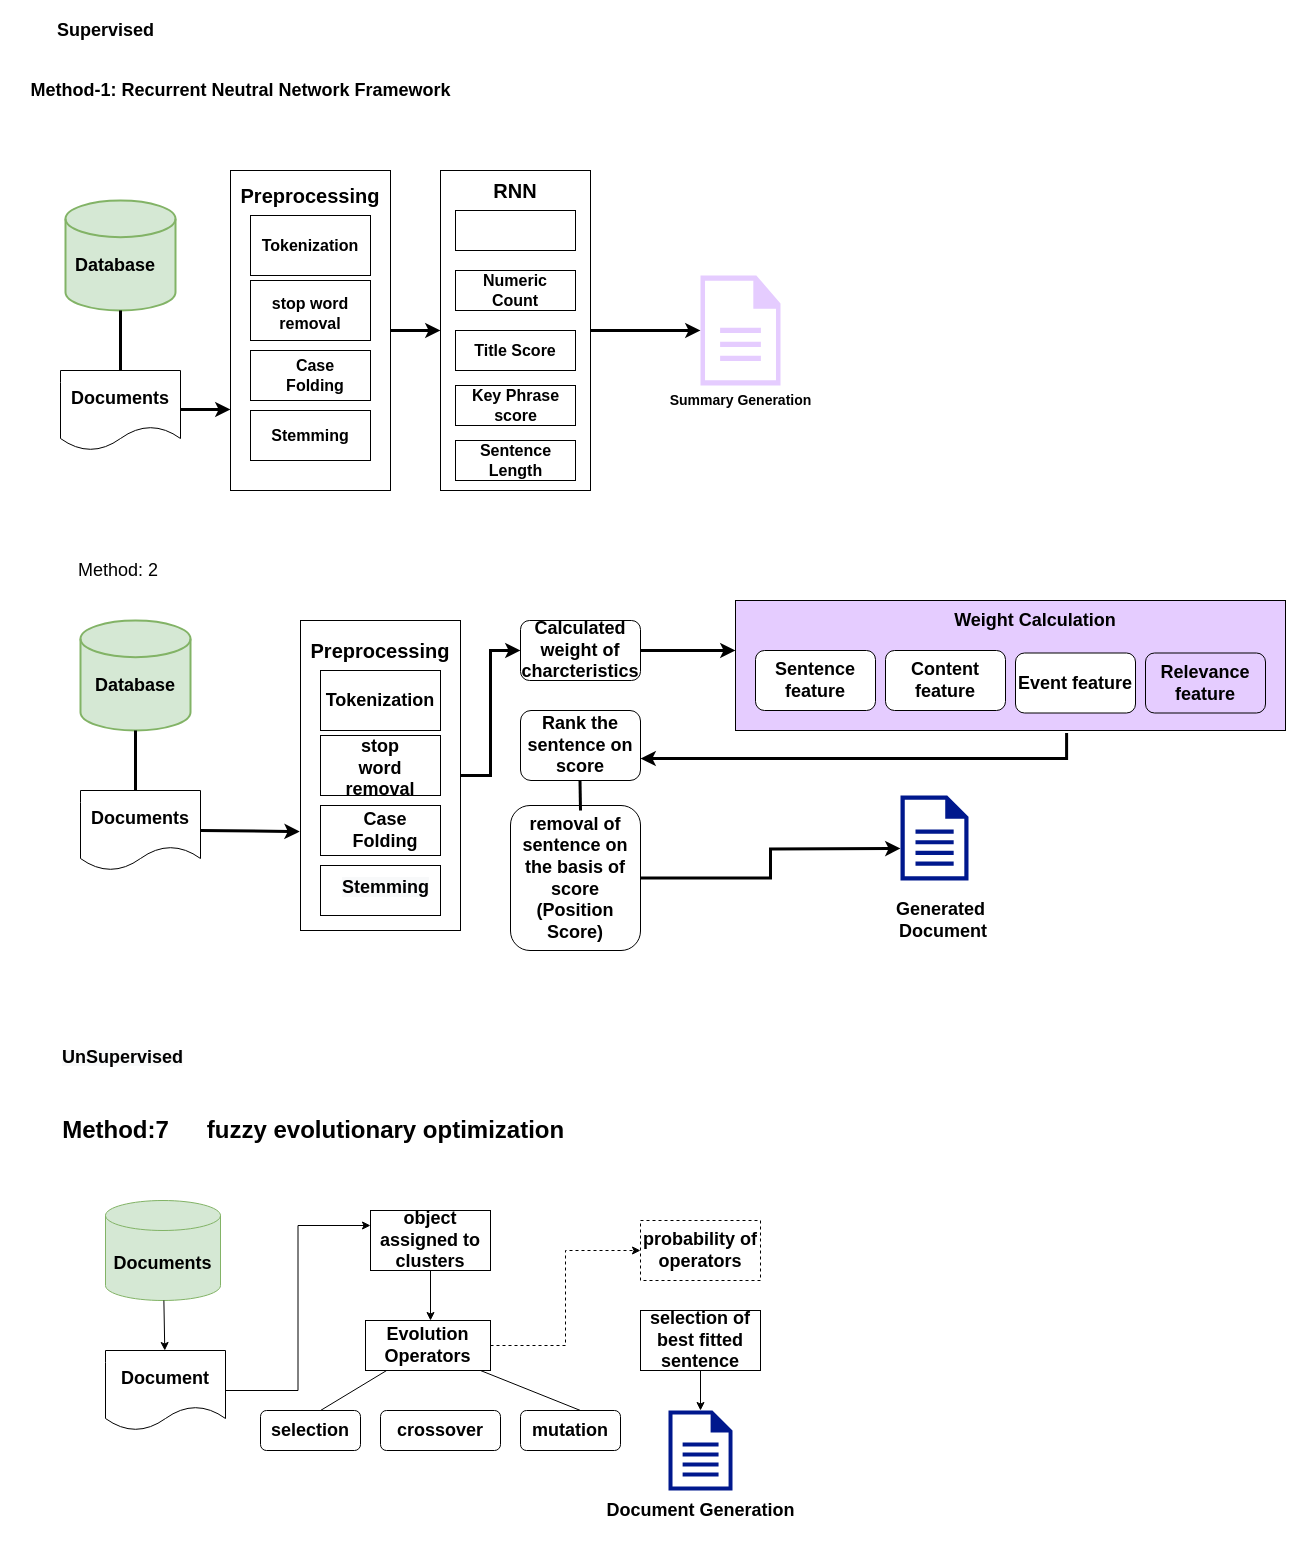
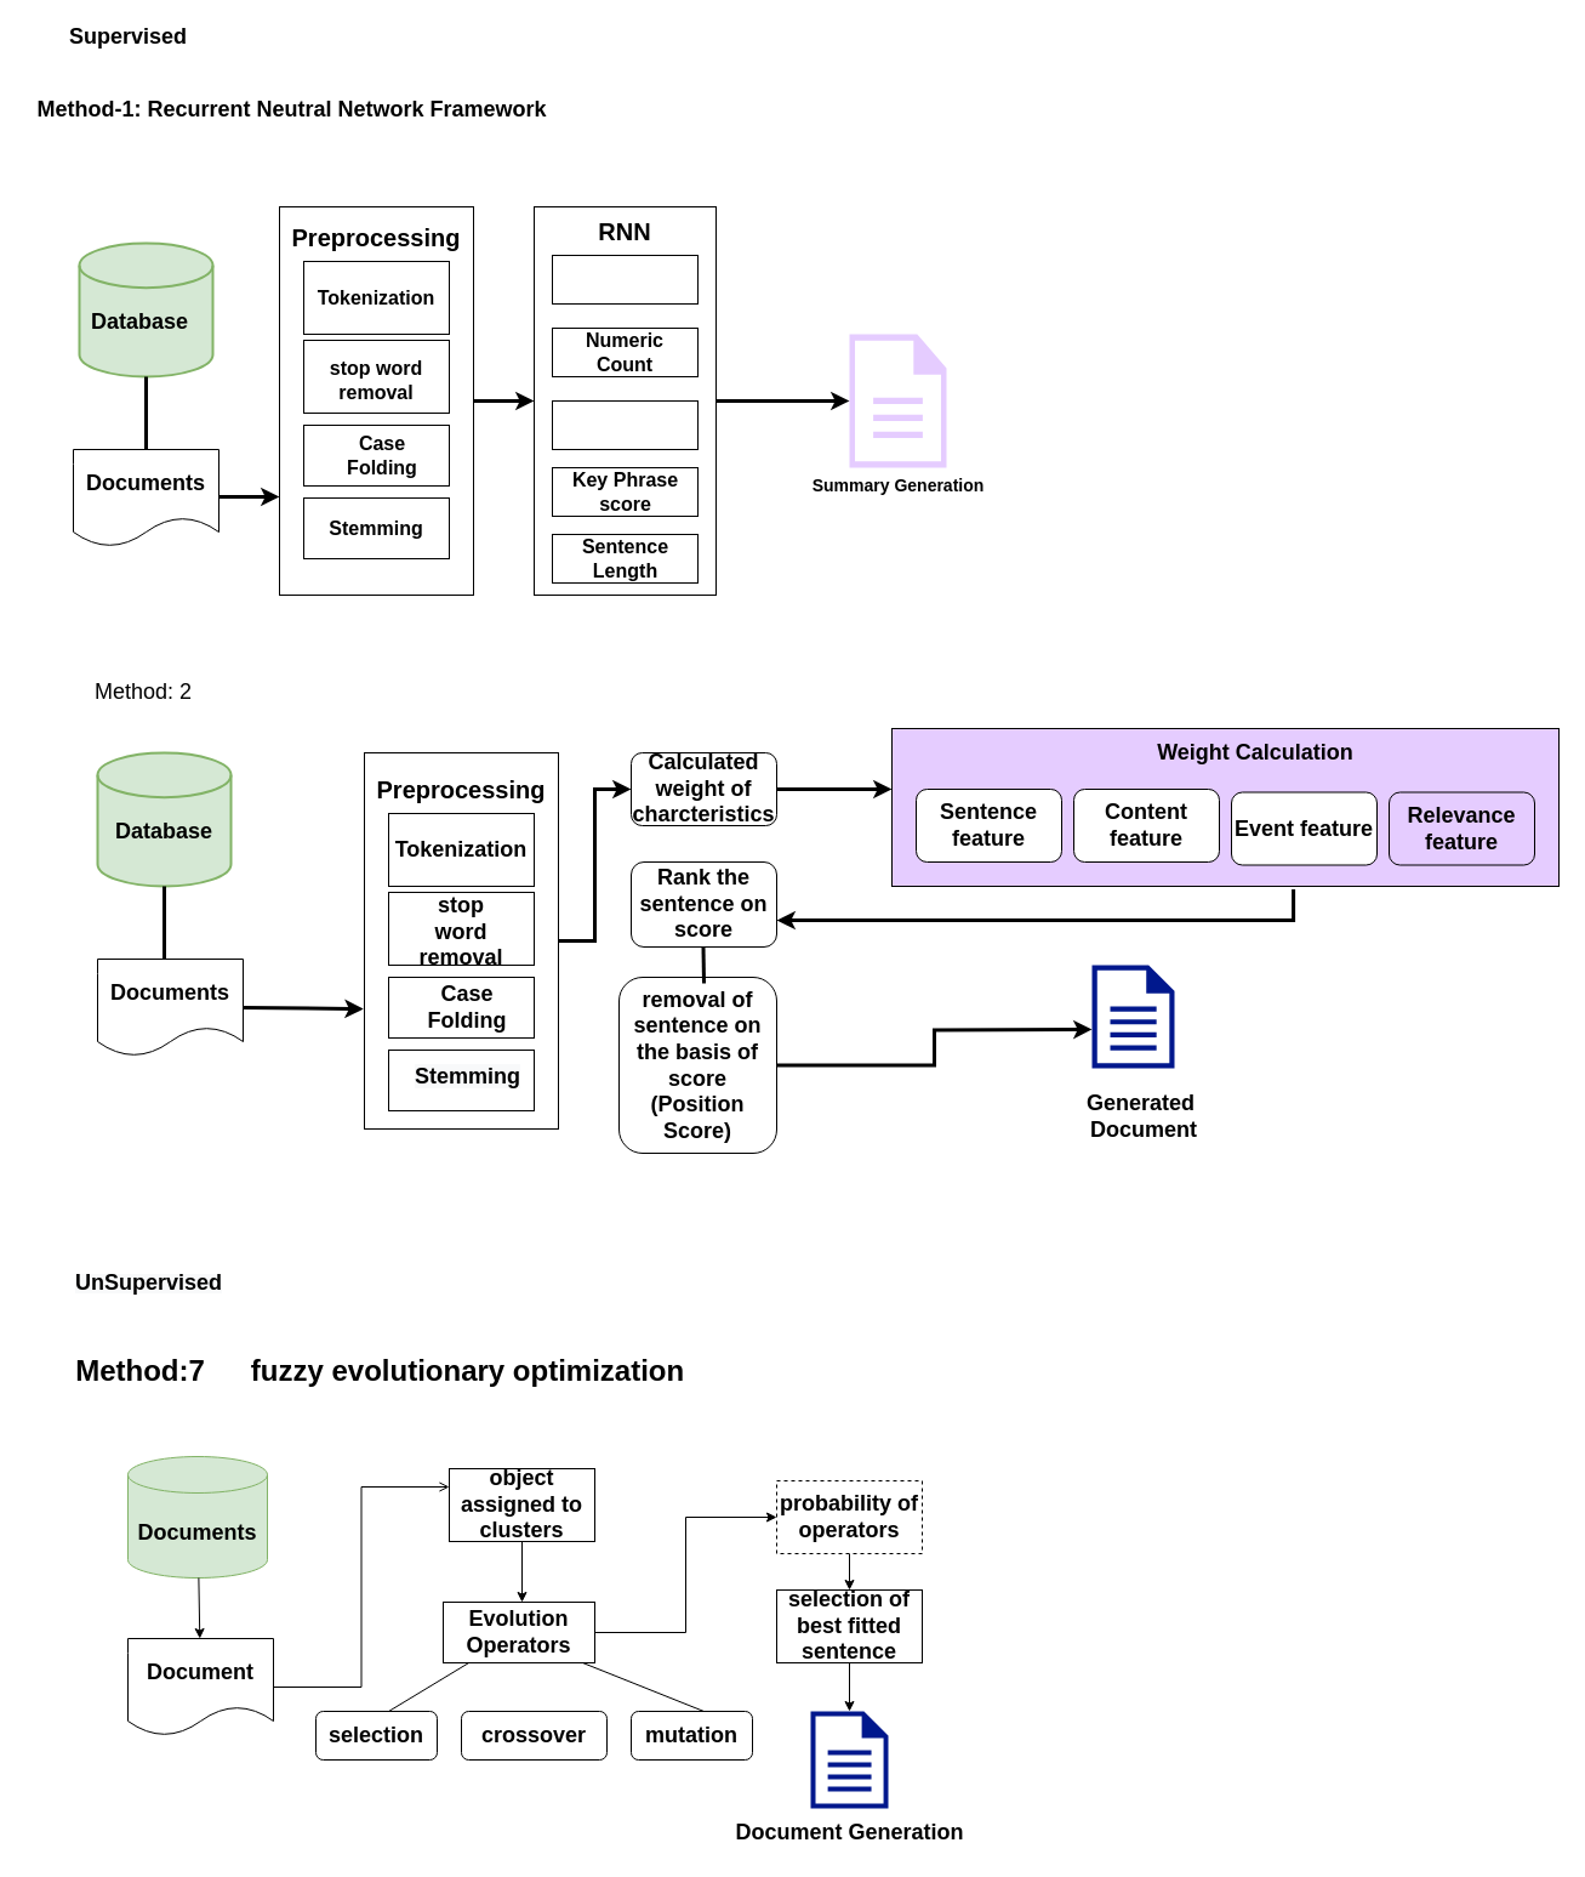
- <mxCell id="30" value="Title Score" style="text;html=1;strokeColor=none;fillColor=none;align=center;verticalAlign=middle;whiteSpace=wrap;rounded=0;fontSize=16;fontStyle=1" parent="1" vertex="1"><mxGeometry x="465" y="335" width="100" height="30" as="geometry" /></mxCell>
- <mxCell id="60" style="edgeStyle=orthogonalEdgeStyle;rounded=0;orthogonalLoop=1;jettySize=auto;html=1;entryX=0;entryY=0.25;entryDx=0;entryDy=0;fontSize=18;fontStyle=1" parent="1" source="61" target="64" edge="1"><mxGeometry relative="1" as="geometry" /></mxCell>
+ <mxCell id="60" style="edgeStyle=orthogonalEdgeStyle;rounded=0;orthogonalLoop=1;jettySize=auto;html=1;entryX=0;entryY=0.25;entryDx=0;entryDy=0;fontSize=18;fontStyle=1;endArrow=open;" parent="1" source="61" target="64" edge="1"><mxGeometry relative="1" as="geometry" /></mxCell>
+ <mxCell id="67" style="edgeStyle=orthogonalEdgeStyle;rounded=0;orthogonalLoop=1;jettySize=auto;html=1;fontSize=18;fontStyle=1" parent="1" source="68" target="77" edge="1"><mxGeometry relative="1" as="geometry" /></mxCell>
- <mxCell id="65" style="edgeStyle=orthogonalEdgeStyle;rounded=0;orthogonalLoop=1;jettySize=auto;html=1;entryX=0;entryY=0.5;entryDx=0;entryDy=0;fontSize=18;fontStyle=1;dashed=1;" parent="1" source="66" target="68" edge="1"><mxGeometry relative="1" as="geometry" /></mxCell>
+ <mxCell id="65" style="edgeStyle=orthogonalEdgeStyle;rounded=0;orthogonalLoop=1;jettySize=auto;html=1;entryX=0;entryY=0.5;entryDx=0;entryDy=0;fontSize=18;fontStyle=1" parent="1" source="66" target="68" edge="1"><mxGeometry relative="1" as="geometry" /></mxCell>
